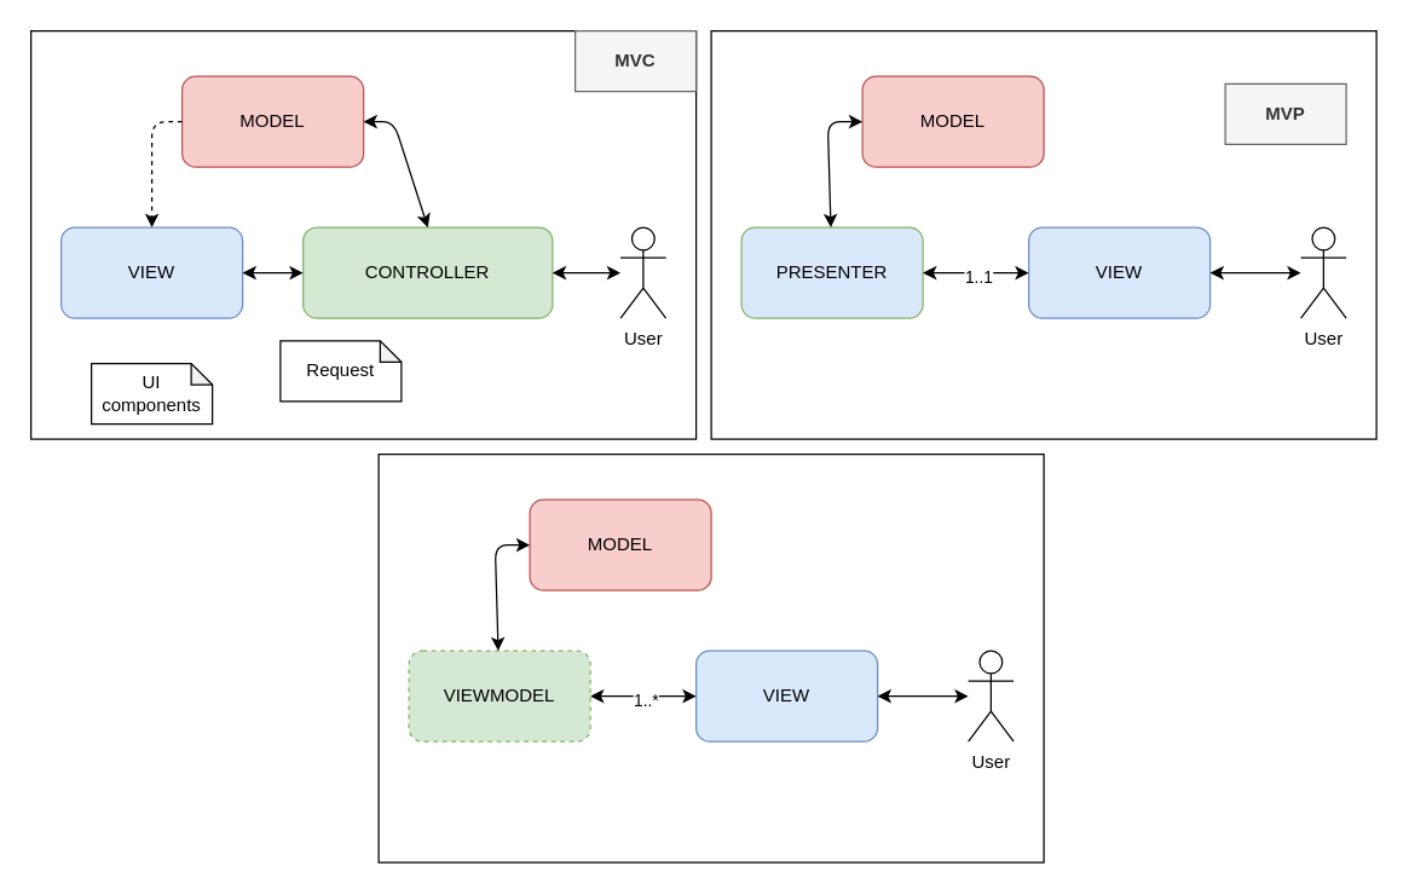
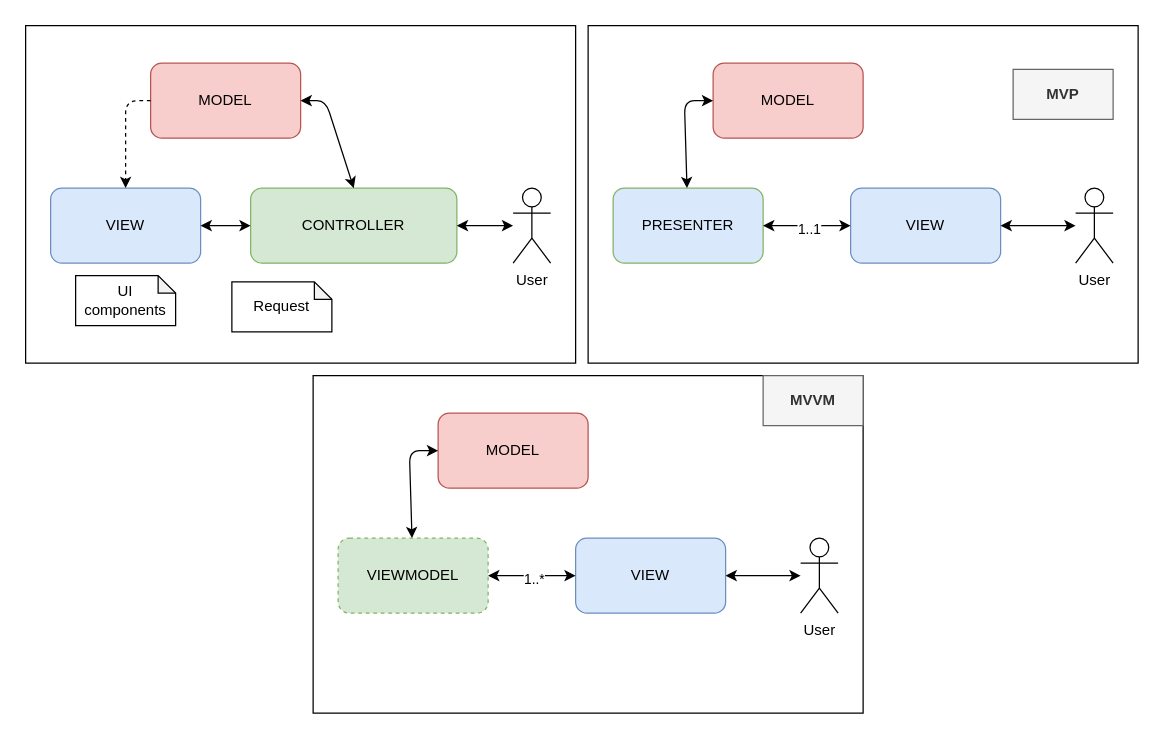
- <mxCell id="22" value="&lt;b&gt;MVC&lt;/b&gt;" style="text;html=1;align=center;verticalAlign=middle;whiteSpace=wrap;rounded=0;fillColor=#f5f5f5;strokeColor=#666666;fontColor=#333333;" vertex="1" parent="1"><mxGeometry x="380" y="20" width="80" height="40" as="geometry" /></mxCell>
- <mxCell id="20" value="UI components" style="shape=note;whiteSpace=wrap;html=1;backgroundOutline=1;darkOpacity=0.05;size=14;" vertex="1" parent="1"><mxGeometry x="60" y="240" width="80" height="40" as="geometry" /></mxCell>
+ <mxCell id="20" value="UI components" style="shape=note;whiteSpace=wrap;html=1;backgroundOutline=1;darkOpacity=0.05;size=14;" vertex="1" parent="1"><mxGeometry x="60" y="220" width="80" height="40" as="geometry" /></mxCell>
+ <mxCell id="32" value="&lt;b&gt;MVVM&lt;/b&gt;" style="text;html=1;align=center;verticalAlign=middle;whiteSpace=wrap;rounded=0;fillColor=#f5f5f5;strokeColor=#666666;fontColor=#333333;" vertex="1" parent="1"><mxGeometry x="610" y="300" width="80" height="40" as="geometry" /></mxCell>
